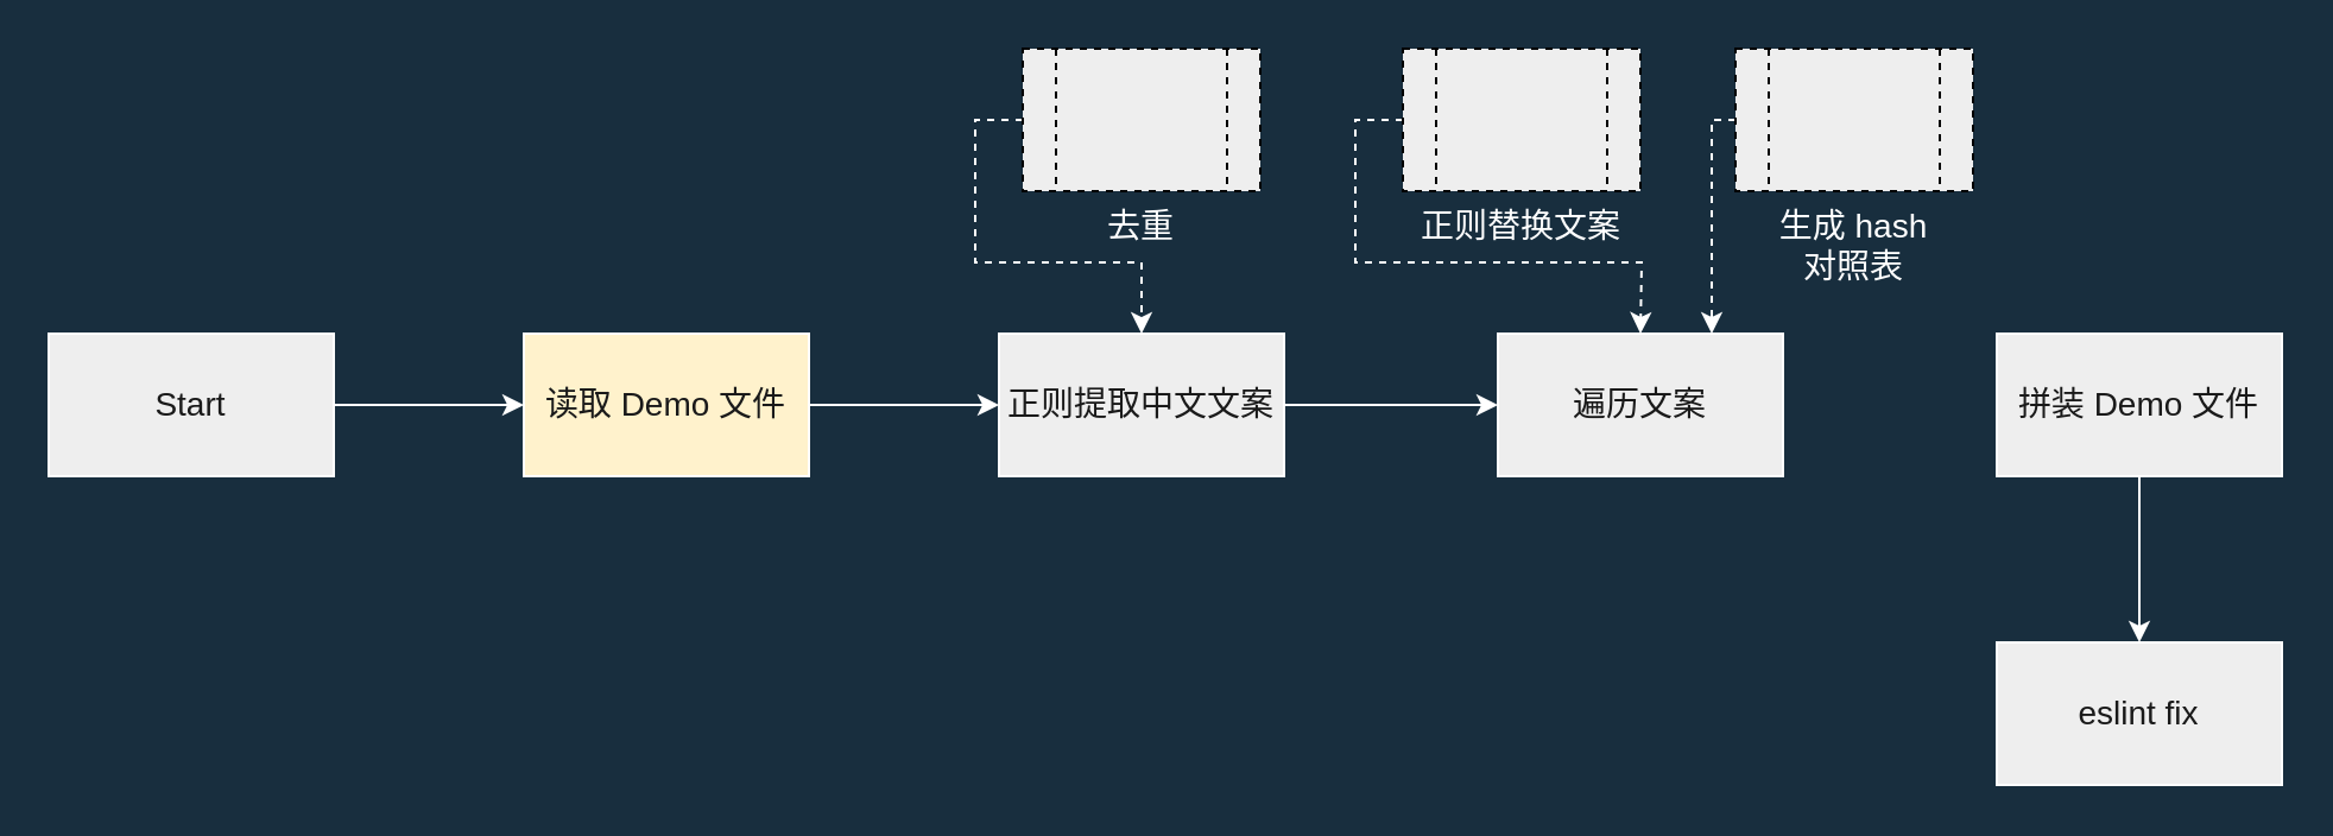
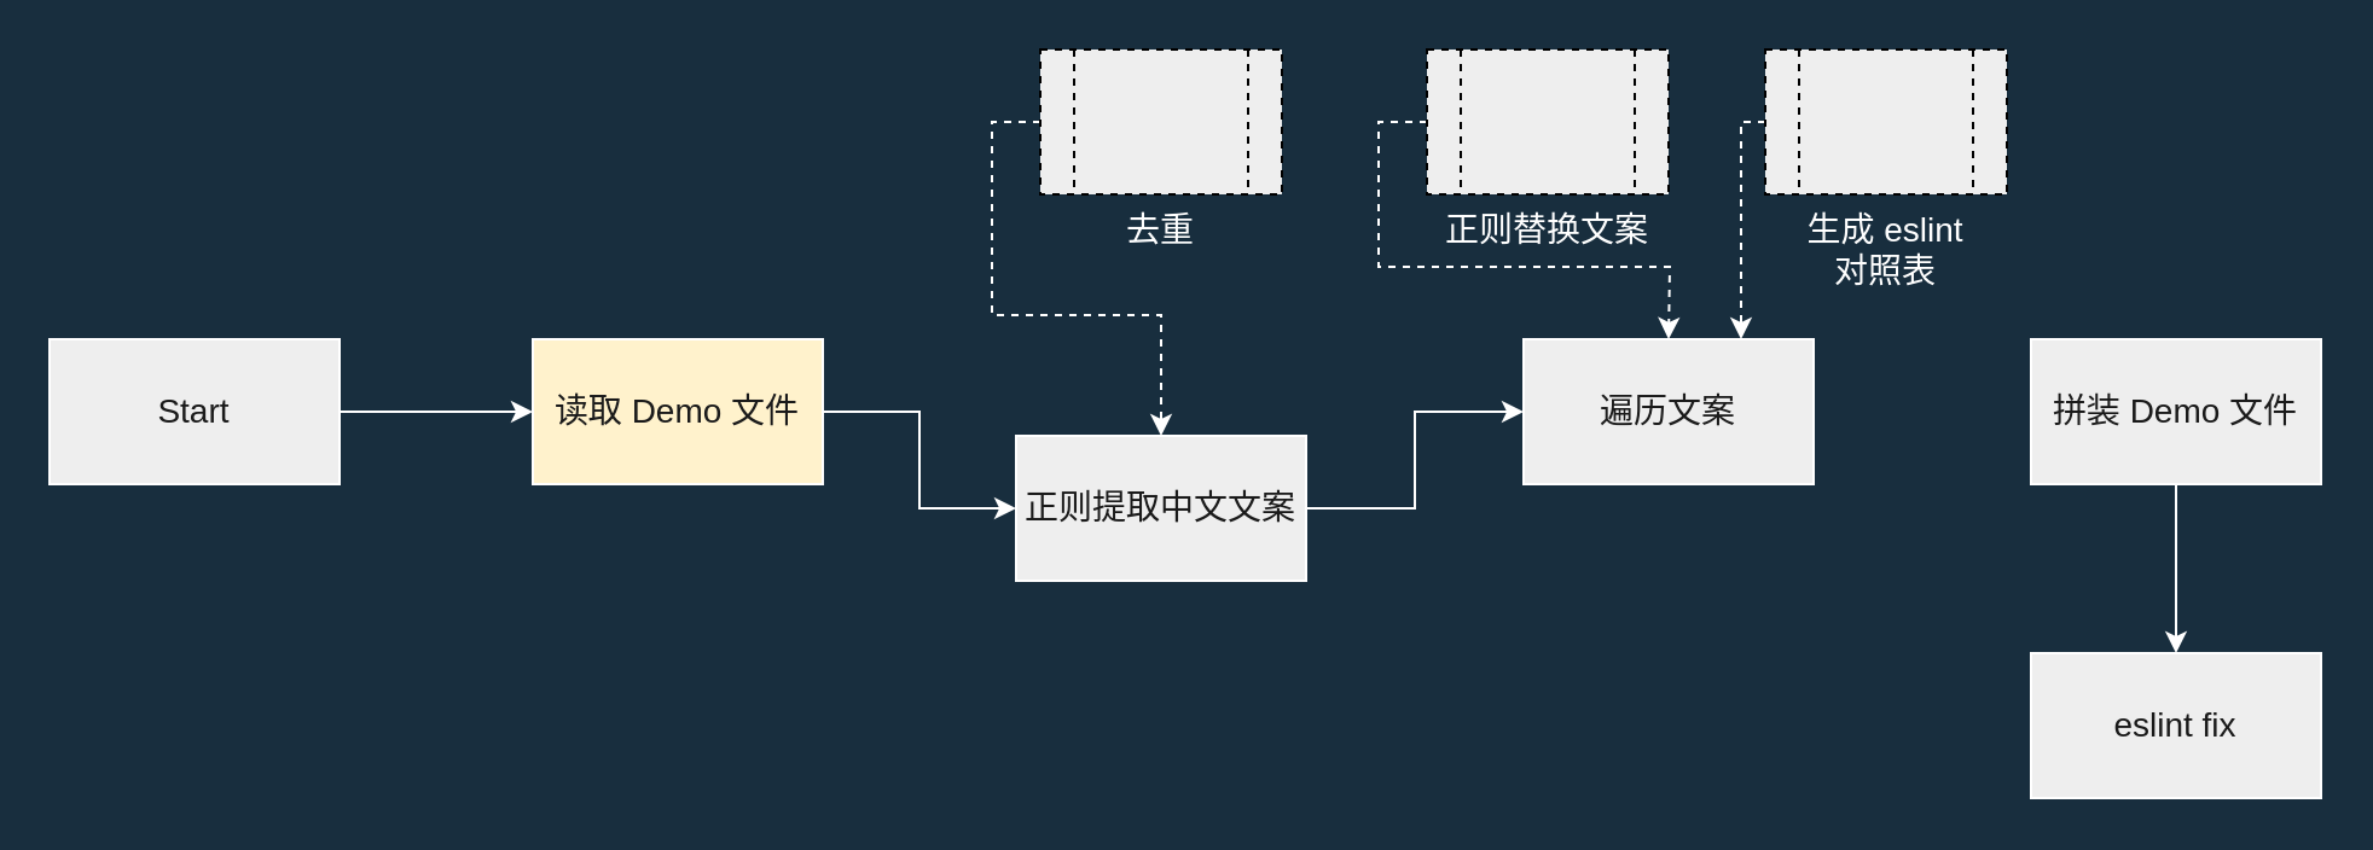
- <mxCell id="13" value="&lt;span&gt;生成 hash &lt;br&gt;对照表&lt;/span&gt;" style="verticalLabelPosition=bottom;verticalAlign=top;html=1;shape=process;whiteSpace=wrap;rounded=0;size=0.14;arcSize=6;fontSize=14;fillColor=#EEEEEE;strokeColor=#000000;fontColor=#FFFFFF;dashed=1;" parent="1" vertex="1"><mxGeometry x="730" y="20" width="100" height="60" as="geometry" /></mxCell>
+ <mxCell id="13" value="&lt;span&gt;生成 eslint &lt;br&gt;对照表&lt;/span&gt;" style="verticalLabelPosition=bottom;verticalAlign=top;html=1;shape=process;whiteSpace=wrap;rounded=0;size=0.14;arcSize=6;fontSize=14;fillColor=#EEEEEE;strokeColor=#000000;fontColor=#FFFFFF;dashed=1;" parent="1" vertex="1"><mxGeometry x="730" y="20" width="100" height="60" as="geometry" /></mxCell>
- <mxCell id="7" value="正则提取中文文案" style="whiteSpace=wrap;html=1;rounded=0;fontSize=14;fillColor=#EEEEEE;strokeColor=#FFFFFF;fontColor=#1A1A1A;" parent="1" vertex="1"><mxGeometry x="420" y="140" width="120" height="60" as="geometry" /></mxCell>
+ <mxCell id="7" value="正则提取中文文案" style="whiteSpace=wrap;html=1;rounded=0;fontSize=14;fillColor=#EEEEEE;strokeColor=#FFFFFF;fontColor=#1A1A1A;" parent="1" vertex="1"><mxGeometry x="420" y="180" width="120" height="60" as="geometry" /></mxCell>
